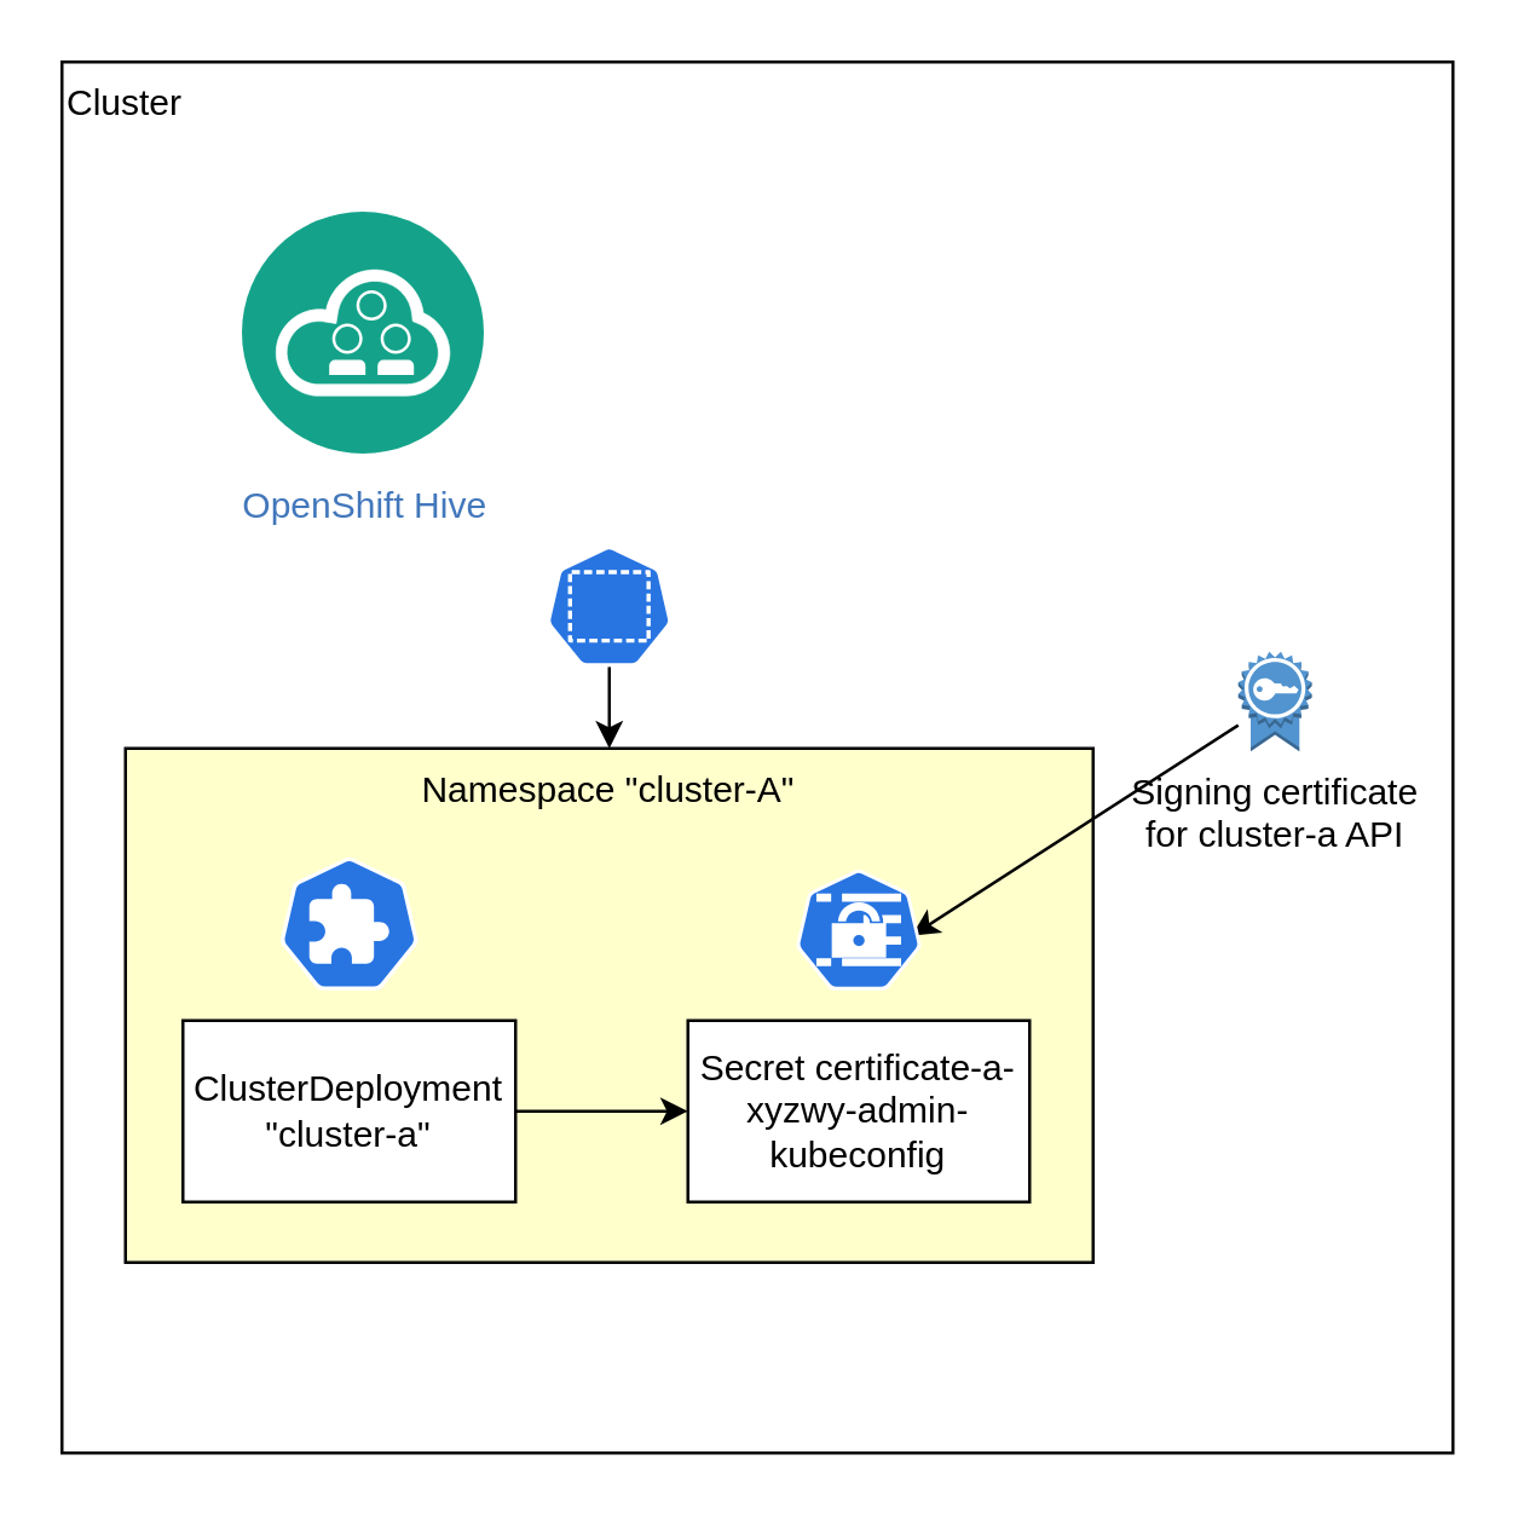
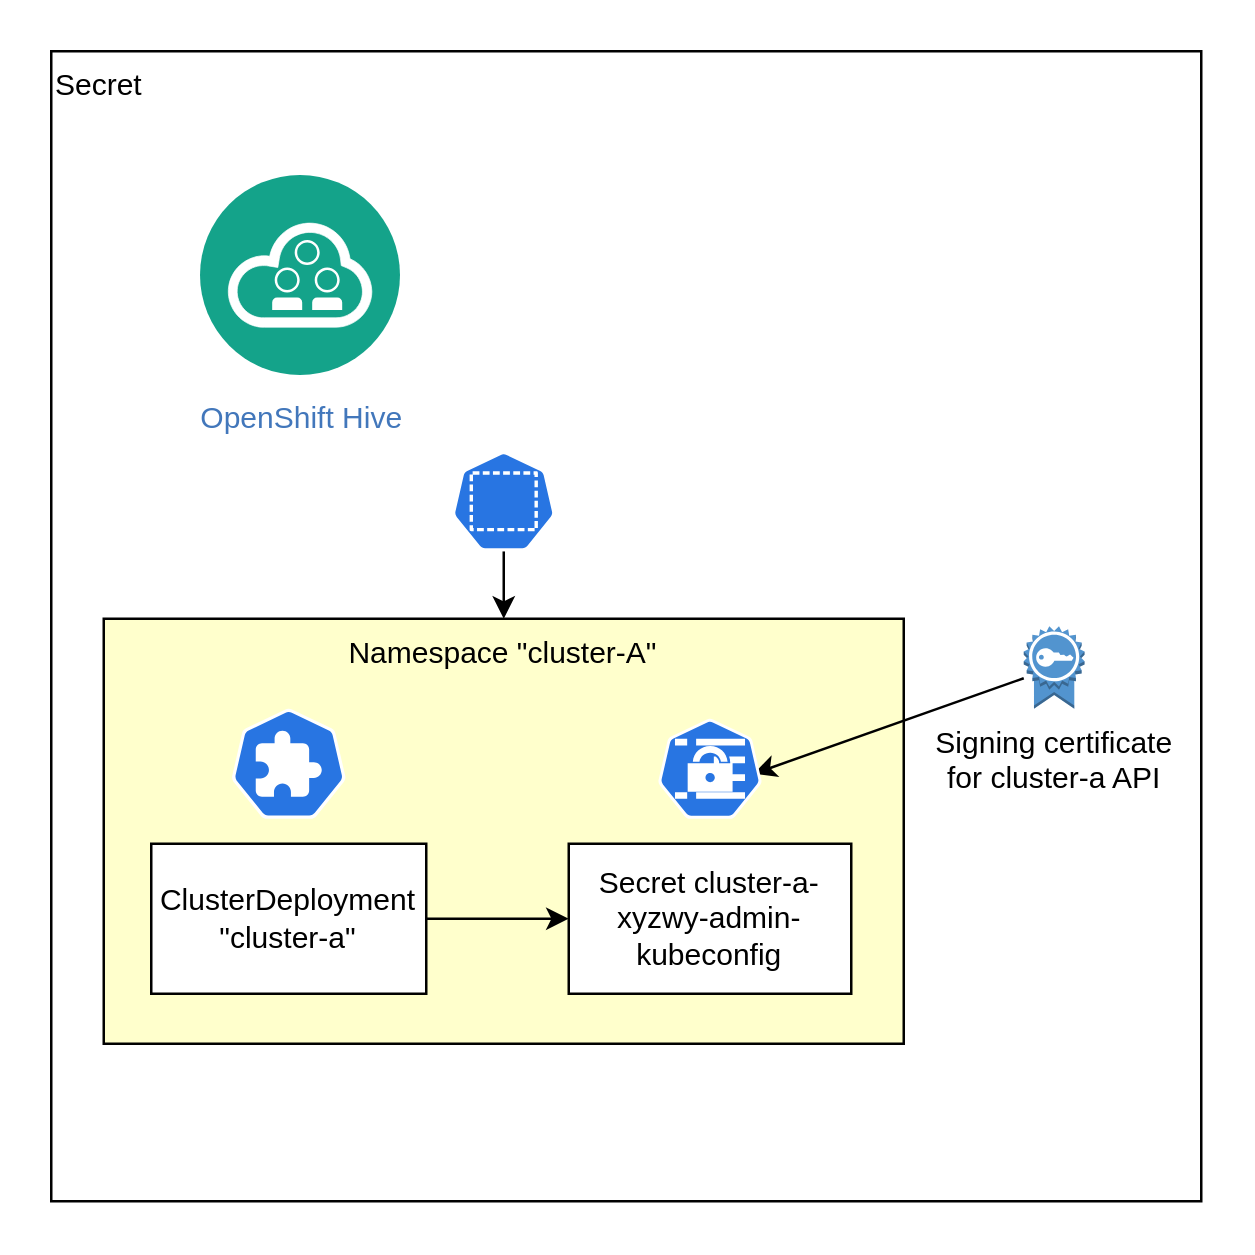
- <mxCell id="2" value="Cluster" style="whiteSpace=wrap;html=1;aspect=fixed;verticalAlign=top;align=left;" parent="1" vertex="1"><mxGeometry width="460" height="460" as="geometry" x="20" y="20" /></mxCell>
+ <mxCell id="2" value="Secret" style="whiteSpace=wrap;html=1;aspect=fixed;verticalAlign=top;align=left;" parent="1" vertex="1"><mxGeometry width="460" height="460" as="geometry" x="20" y="20" /></mxCell>
- <mxCell id="15" value="Signing certificate &lt;br&gt;for cluster-a API" style="outlineConnect=0;dashed=0;verticalLabelPosition=bottom;verticalAlign=top;align=center;html=1;shape=mxgraph.aws3.certificate;fillColor=#5294CF;gradientColor=none;" parent="7" vertex="1"><mxGeometry x="409" y="215" width="24.32" height="33" as="geometry" /></mxCell>
+ <mxCell id="15" value="Signing certificate &lt;br&gt;for cluster-a API" style="outlineConnect=0;dashed=0;verticalLabelPosition=bottom;verticalAlign=top;align=center;html=1;shape=mxgraph.aws3.certificate;fillColor=#5294CF;gradientColor=none;" parent="7" vertex="1"><mxGeometry x="409" y="250" width="24.32" height="33" as="geometry" /></mxCell>
- <mxCell id="11" value="&lt;span style=&quot;background-color: rgb(255 , 255 , 255)&quot;&gt;Secret certificate-a-xyzwy-admin-kubeconfig&lt;/span&gt;" style="rounded=0;whiteSpace=wrap;html=1;fontColor=#000000;" parent="7" vertex="1"><mxGeometry x="227" y="337" width="113" height="60" as="geometry" /></mxCell>
+ <mxCell id="11" value="&lt;span style=&quot;background-color: rgb(255 , 255 , 255)&quot;&gt;Secret cluster-a-xyzwy-admin-kubeconfig&lt;/span&gt;" style="rounded=0;whiteSpace=wrap;html=1;fontColor=#000000;" parent="7" vertex="1"><mxGeometry x="227" y="337" width="113" height="60" as="geometry" /></mxCell>
